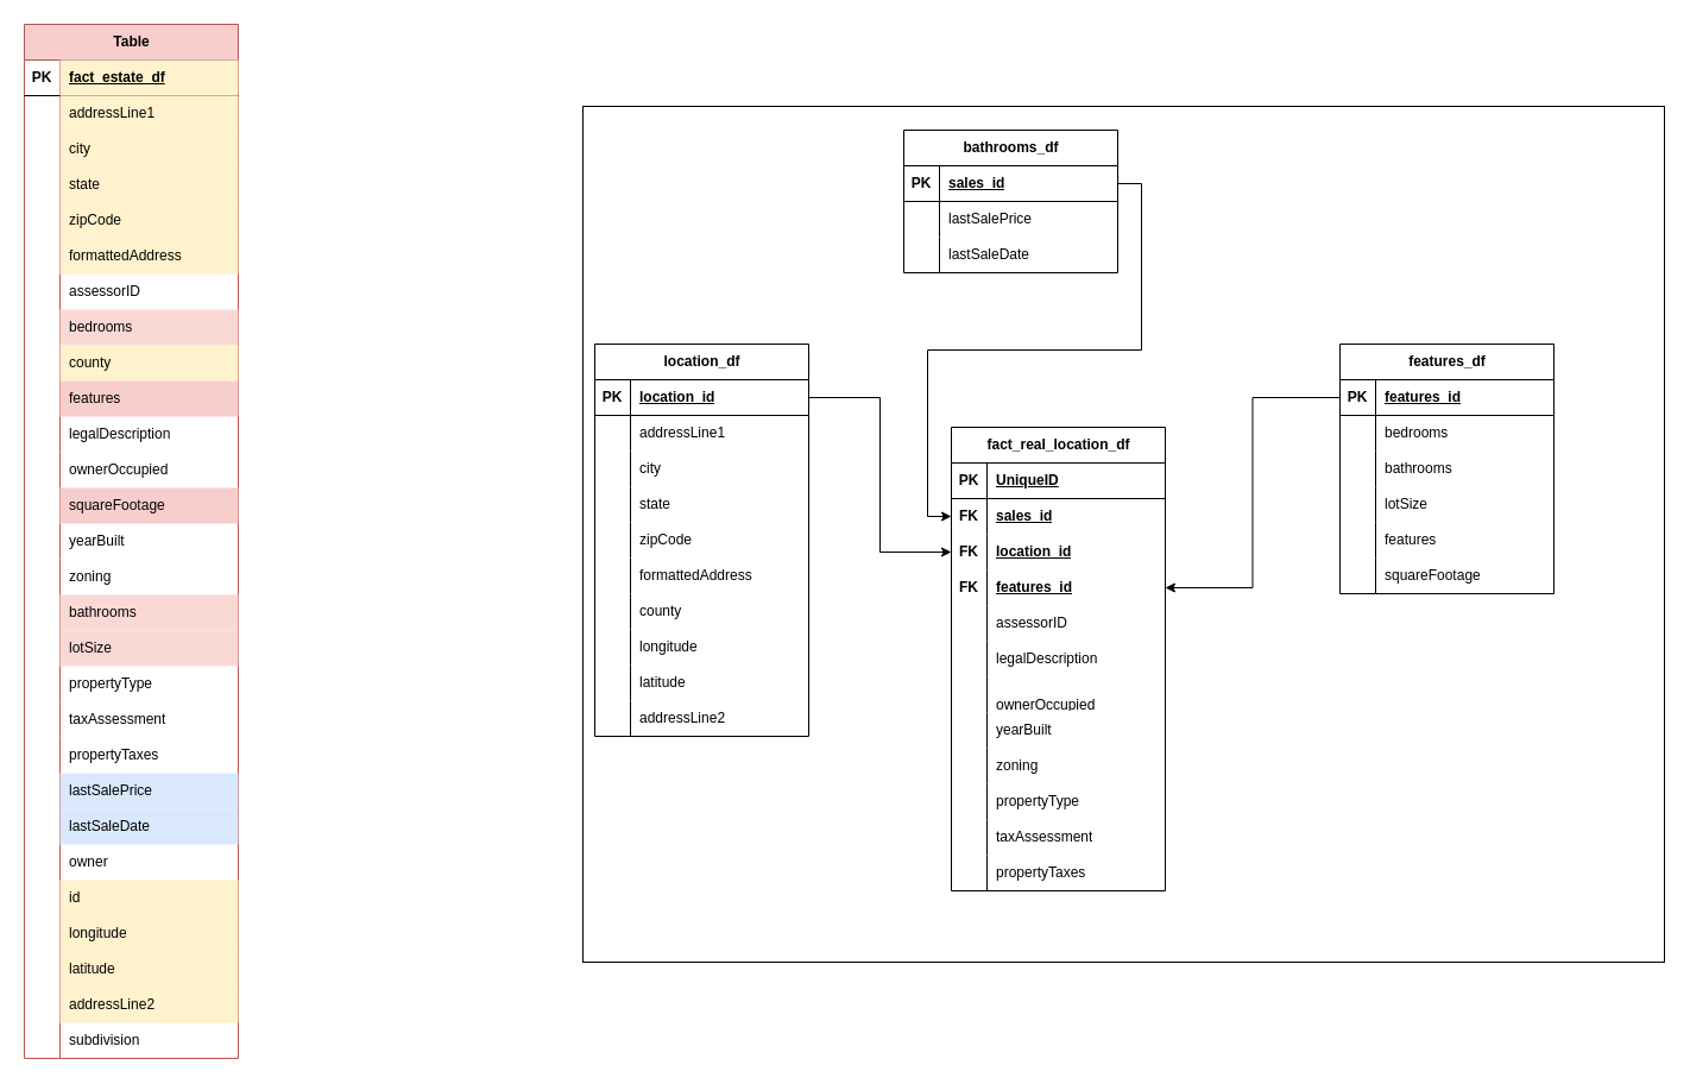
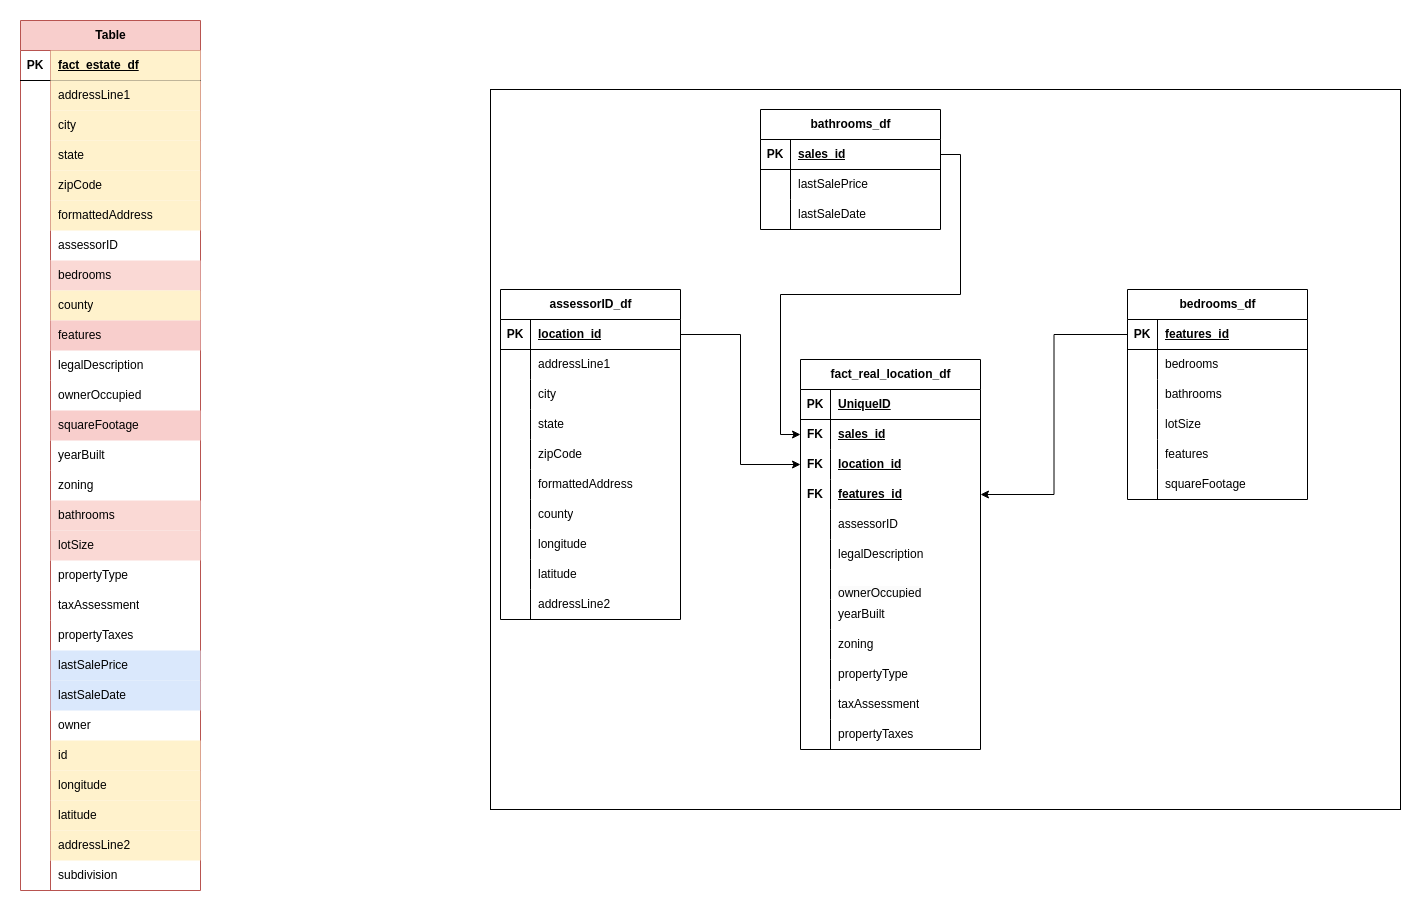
- <mxCell id="89" value="location_df" style="shape=table;startSize=30;container=1;collapsible=1;childLayout=tableLayout;fixedRows=1;rowLines=0;fontStyle=1;align=center;resizeLast=1;html=1;" vertex="1" parent="87"><mxGeometry x="10" y="200" width="180" height="330" as="geometry" /></mxCell>
+ <mxCell id="89" value="assessorID_df" style="shape=table;startSize=30;container=1;collapsible=1;childLayout=tableLayout;fixedRows=1;rowLines=0;fontStyle=1;align=center;resizeLast=1;html=1;" vertex="1" parent="87"><mxGeometry x="10" y="200" width="180" height="330" as="geometry" /></mxCell>
- <mxCell id="167" value="features_df" style="shape=table;startSize=30;container=1;collapsible=1;childLayout=tableLayout;fixedRows=1;rowLines=0;fontStyle=1;align=center;resizeLast=1;html=1;" vertex="1" parent="87"><mxGeometry x="637" y="200" width="180" height="210" as="geometry" /></mxCell>
+ <mxCell id="167" value="bedrooms_df" style="shape=table;startSize=30;container=1;collapsible=1;childLayout=tableLayout;fixedRows=1;rowLines=0;fontStyle=1;align=center;resizeLast=1;html=1;" vertex="1" parent="87"><mxGeometry x="637" y="200" width="180" height="210" as="geometry" /></mxCell>
